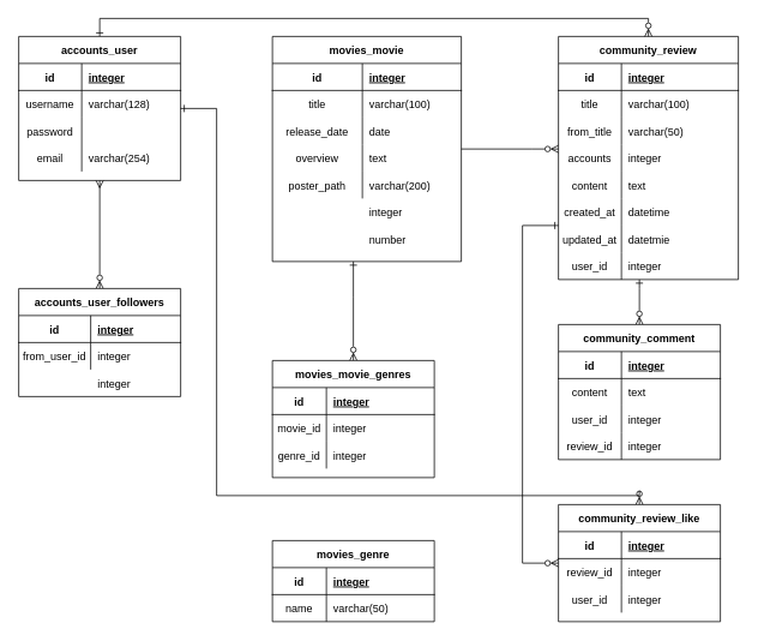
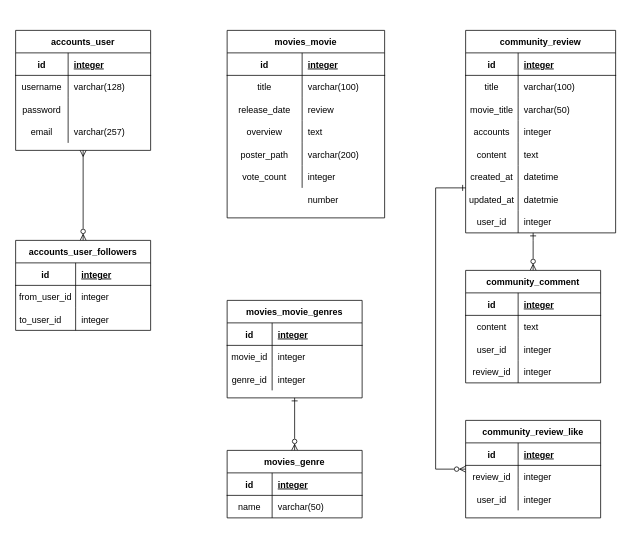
- <mxCell id="95" style="edgeStyle=orthogonalEdgeStyle;rounded=0;orthogonalLoop=1;jettySize=auto;html=1;startArrow=ERone;startFill=0;endArrow=ERzeroToMany;endFill=0;" edge="1" parent="1" source="96" target="45"><mxGeometry relative="1" as="geometry"><Array as="points"><mxPoint x="110" y="20" /><mxPoint x="720" y="20" /></Array></mxGeometry></mxCell>
- <mxCell id="13" value="date" style="shape=partialRectangle;connectable=0;fillColor=none;top=0;left=0;bottom=0;right=0;align=left;spacingLeft=6;overflow=hidden;" vertex="1" parent="11"><mxGeometry x="100" width="110" height="30" as="geometry"><mxRectangle width="110" height="30" as="alternateBounds" /></mxGeometry></mxCell>
+ <mxCell id="13" value="review" style="shape=partialRectangle;connectable=0;fillColor=none;top=0;left=0;bottom=0;right=0;align=left;spacingLeft=6;overflow=hidden;" vertex="1" parent="11"><mxGeometry x="100" width="110" height="30" as="geometry"><mxRectangle width="110" height="30" as="alternateBounds" /></mxGeometry></mxCell>
- <mxCell id="53" value="from_title" style="shape=partialRectangle;connectable=0;fillColor=none;top=0;left=0;bottom=0;right=0;editable=1;overflow=hidden;" vertex="1" parent="52"><mxGeometry width="70" height="30" as="geometry"><mxRectangle width="70" height="30" as="alternateBounds" /></mxGeometry></mxCell>
+ <mxCell id="53" value="movie_title" style="shape=partialRectangle;connectable=0;fillColor=none;top=0;left=0;bottom=0;right=0;editable=1;overflow=hidden;" vertex="1" parent="52"><mxGeometry width="70" height="30" as="geometry"><mxRectangle width="70" height="30" as="alternateBounds" /></mxGeometry></mxCell>
- <mxCell id="3" style="edgeStyle=orthogonalEdgeStyle;rounded=0;orthogonalLoop=1;jettySize=auto;html=1;startArrow=none;startFill=0;endArrow=ERzeroToMany;endFill=0;" edge="1" parent="1" source="4" target="45"><mxGeometry relative="1" as="geometry"><Array as="points"><mxPoint x="590" y="165" /><mxPoint x="590" y="165" /></Array></mxGeometry></mxCell>
- <mxCell id="107" value="varchar(254)" style="shape=partialRectangle;connectable=0;fillColor=none;top=0;left=0;bottom=0;right=0;align=left;spacingLeft=6;overflow=hidden;" vertex="1" parent="105"><mxGeometry x="70" width="110" height="30" as="geometry"><mxRectangle width="110" height="30" as="alternateBounds" /></mxGeometry></mxCell>
+ <mxCell id="107" value="varchar(257)" style="shape=partialRectangle;connectable=0;fillColor=none;top=0;left=0;bottom=0;right=0;align=left;spacingLeft=6;overflow=hidden;" vertex="1" parent="105"><mxGeometry x="70" width="110" height="30" as="geometry"><mxRectangle width="110" height="30" as="alternateBounds" /></mxGeometry></mxCell>
+ <mxCell id="21" value="vote_count" style="shape=partialRectangle;connectable=0;fillColor=none;top=0;left=0;bottom=0;right=0;editable=1;overflow=hidden;" vertex="1" parent="20"><mxGeometry width="100" height="30" as="geometry"><mxRectangle width="100" height="30" as="alternateBounds" /></mxGeometry></mxCell>
- <mxCell id="2" style="edgeStyle=orthogonalEdgeStyle;rounded=0;orthogonalLoop=1;jettySize=auto;html=1;startArrow=ERone;startFill=0;endArrow=ERzeroToMany;endFill=0;" edge="1" parent="1" source="4" target="26"><mxGeometry relative="1" as="geometry"><Array as="points"><mxPoint x="392" y="330" /><mxPoint x="392" y="330" /></Array></mxGeometry></mxCell>
+ <mxCell id="116" value="to_user_id    " style="shape=partialRectangle;connectable=0;fillColor=none;top=0;left=0;bottom=0;right=0;editable=1;overflow=hidden;" vertex="1" parent="115"><mxGeometry width="80" height="30" as="geometry"><mxRectangle width="80" height="30" as="alternateBounds" /></mxGeometry></mxCell>
- <mxCell id="83" style="edgeStyle=orthogonalEdgeStyle;rounded=0;orthogonalLoop=1;jettySize=auto;html=1;startArrow=ERzeroToMany;startFill=0;endArrow=ERone;endFill=0;" edge="1" parent="1" source="84" target="96"><mxGeometry relative="1" as="geometry"><Array as="points"><mxPoint x="710" y="550" /><mxPoint x="240" y="550" /><mxPoint x="240" y="120" /></Array></mxGeometry></mxCell>
+ <mxCell id="25" style="edgeStyle=orthogonalEdgeStyle;rounded=0;orthogonalLoop=1;jettySize=auto;html=1;entryX=0.5;entryY=0;entryDx=0;entryDy=0;endArrow=ERzeroToMany;endFill=0;startArrow=ERone;startFill=0;" edge="1" parent="1" source="26" target="36"><mxGeometry relative="1" as="geometry" /></mxCell>
